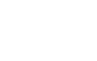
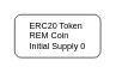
+ <mxCell id="2" value="&lt;div style=&quot;text-align: left;&quot;&gt;&lt;span style=&quot;background-color: initial;&quot;&gt;ERC20 Token&lt;/span&gt;&lt;/div&gt;&lt;div style=&quot;text-align: left;&quot;&gt;&lt;span style=&quot;background-color: initial;&quot;&gt;REM Coin&lt;/span&gt;&lt;/div&gt;&lt;div style=&quot;text-align: left;&quot;&gt;&lt;span style=&quot;background-color: initial;&quot;&gt;Initial Supply 0&lt;/span&gt;&lt;/div&gt;" style="rounded=1;whiteSpace=wrap;html=1;" vertex="1" parent="1"><mxGeometry x="20" y="20" width="120" height="60" as="geometry" /></mxCell>
